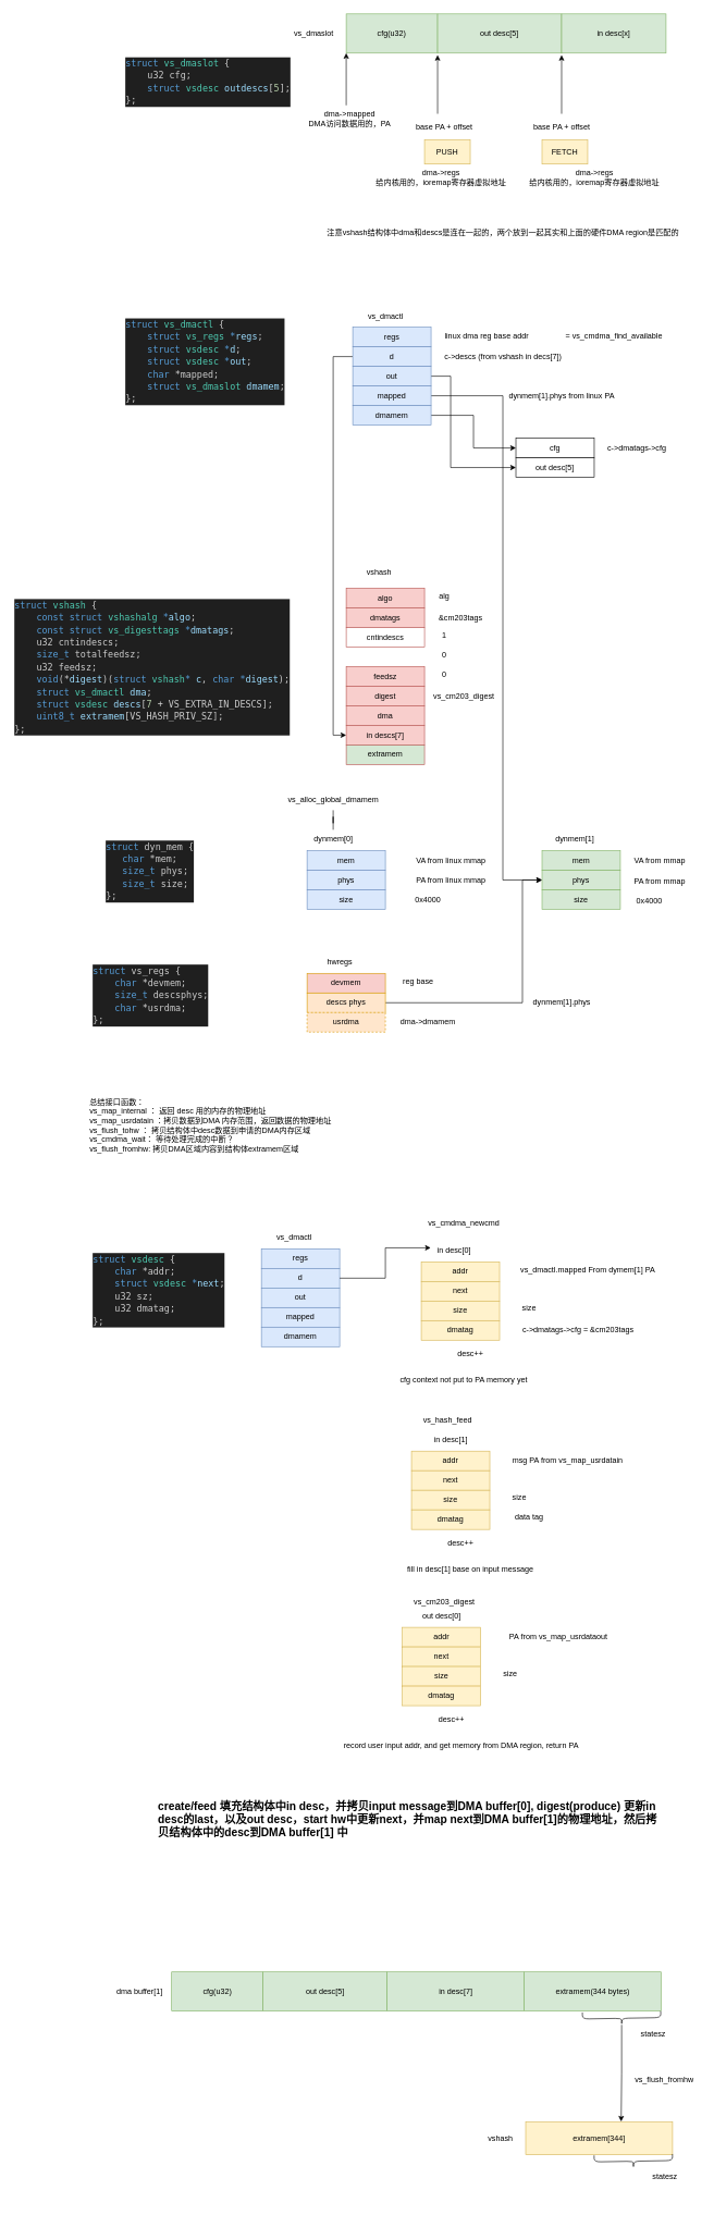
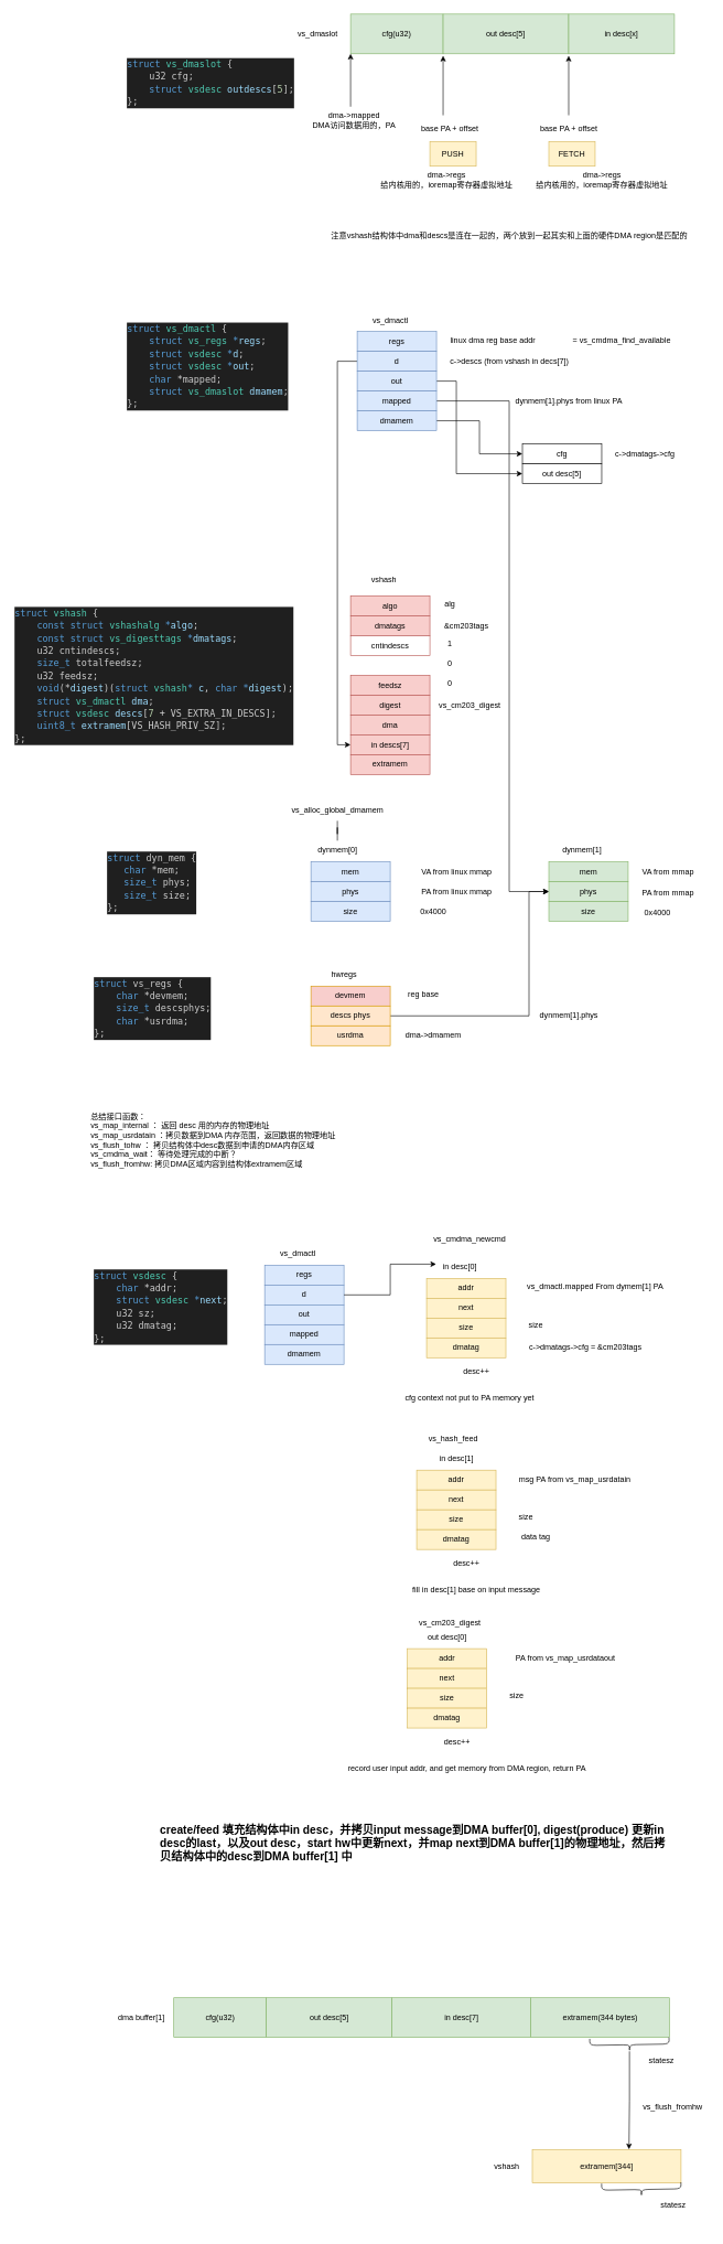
- <mxCell id="41" value="&lt;span style=&quot;text-align: left;&quot;&gt;extramem&lt;/span&gt;" style="rounded=0;whiteSpace=wrap;html=1;fillColor=#d5e8d4;strokeColor=#b85450;" vertex="1" parent="1"><mxGeometry x="530" y="1140" width="120" height="30" as="geometry" /></mxCell>
+ <mxCell id="41" value="&lt;span style=&quot;text-align: left;&quot;&gt;extramem&lt;/span&gt;" style="rounded=0;whiteSpace=wrap;html=1;fillColor=#f8cecc;strokeColor=#b85450;" vertex="1" parent="1"><mxGeometry x="530" y="1140" width="120" height="30" as="geometry" /></mxCell>
- <mxCell id="72" value="usrdma" style="rounded=0;whiteSpace=wrap;html=1;fillColor=#ffe6cc;strokeColor=#d79b00;dashed=1;" vertex="1" parent="1"><mxGeometry x="470" y="1550" width="120" height="30" as="geometry" /></mxCell>
+ <mxCell id="72" value="usrdma" style="rounded=0;whiteSpace=wrap;html=1;fillColor=#ffe6cc;strokeColor=#d79b00;" vertex="1" parent="1"><mxGeometry x="470" y="1550" width="120" height="30" as="geometry" /></mxCell>
